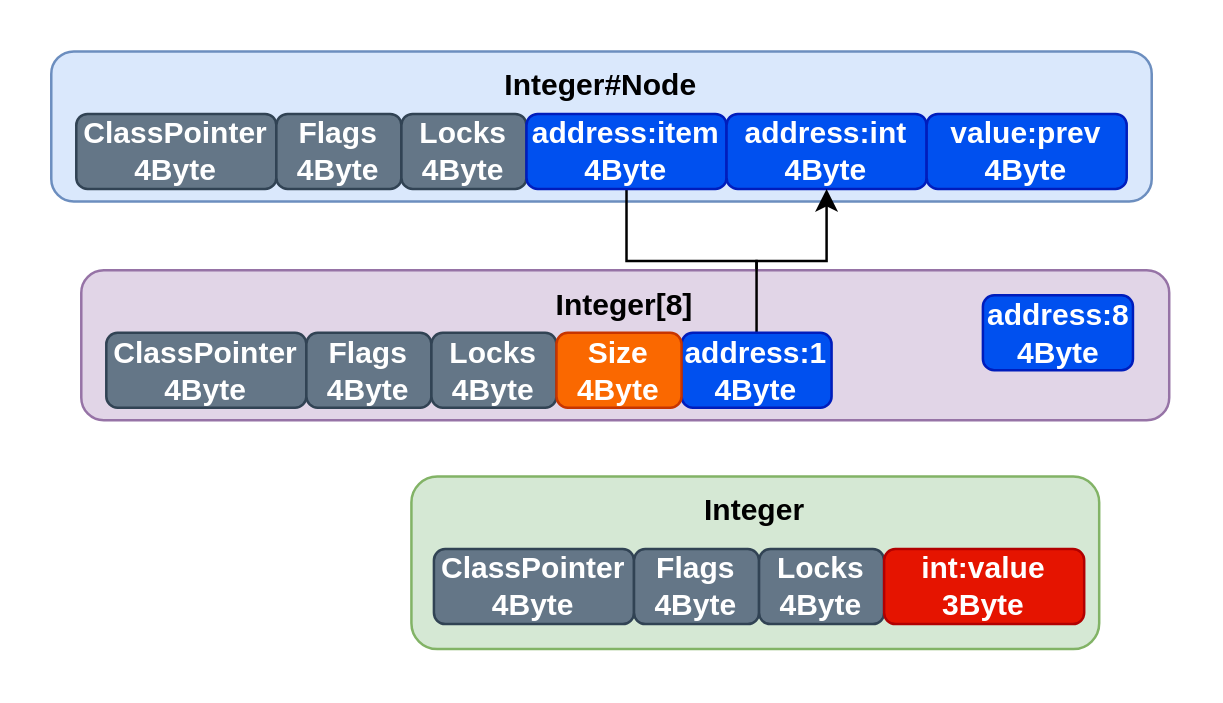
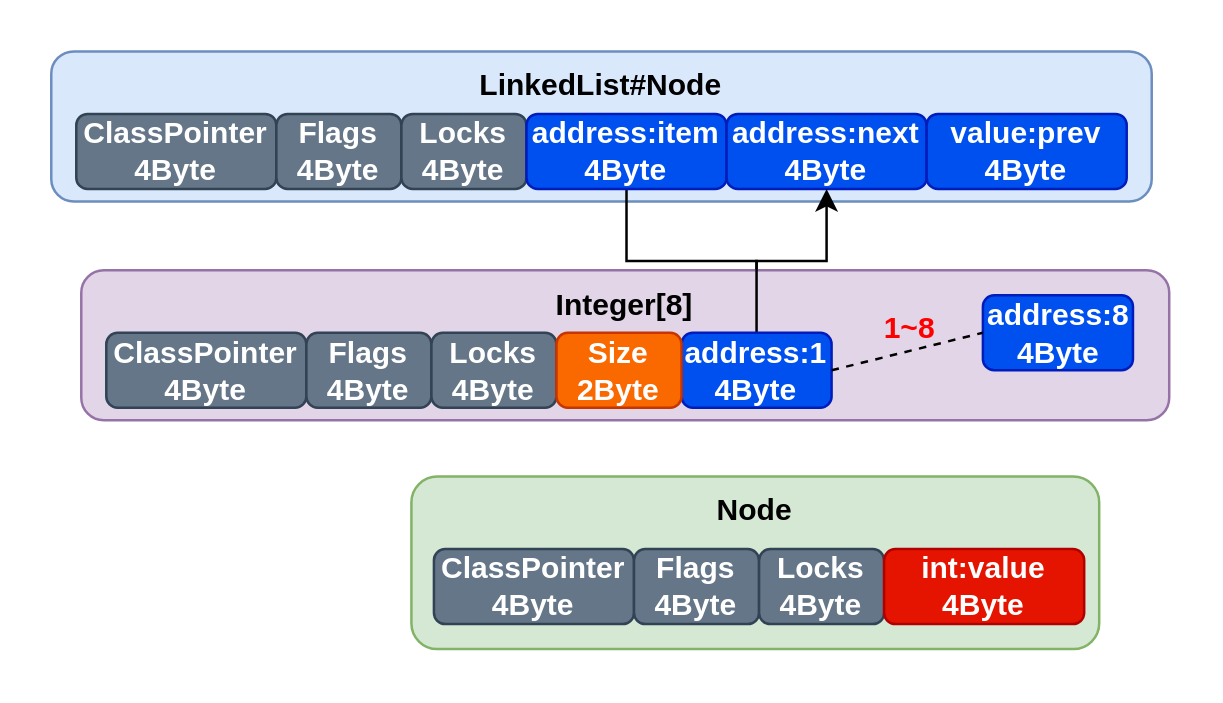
- <mxCell id="2" value="Integer#Node" style="rounded=1;whiteSpace=wrap;html=1;fontStyle=1;verticalAlign=top;fillColor=#dae8fc;strokeColor=#6c8ebf;" parent="1" vertex="1"><mxGeometry x="20" y="20" width="440" height="60" as="geometry" /></mxCell>
+ <mxCell id="2" value="LinkedList#Node" style="rounded=1;whiteSpace=wrap;html=1;fontStyle=1;verticalAlign=top;fillColor=#dae8fc;strokeColor=#6c8ebf;" parent="1" vertex="1"><mxGeometry x="20" y="20" width="440" height="60" as="geometry" /></mxCell>
- <mxCell id="8" value="address:int&lt;br&gt;4Byte&lt;br&gt;" style="rounded=1;whiteSpace=wrap;html=1;fontStyle=1;fillColor=#0050ef;strokeColor=#001DBC;fontColor=#ffffff;" parent="1" vertex="1"><mxGeometry x="290" y="45" width="80" height="30" as="geometry" /></mxCell>
+ <mxCell id="8" value="address:next&lt;br&gt;4Byte&lt;br&gt;" style="rounded=1;whiteSpace=wrap;html=1;fontStyle=1;fillColor=#0050ef;strokeColor=#001DBC;fontColor=#ffffff;" parent="1" vertex="1"><mxGeometry x="290" y="45" width="80" height="30" as="geometry" /></mxCell>
+ <mxCell id="23" value="" style="endArrow=none;dashed=1;html=1;entryX=0;entryY=0.5;entryDx=0;entryDy=0;exitX=1;exitY=0.5;exitDx=0;exitDy=0;" parent="1" source="15" target="17" edge="1"><mxGeometry width="50" height="50" relative="1" as="geometry"><mxPoint x="37" y="357.5" as="sourcePoint" /><mxPoint x="87" y="307.5" as="targetPoint" /></mxGeometry></mxCell>
+ <mxCell id="24" value="1~8" style="text;html=1;resizable=0;points=[];align=center;verticalAlign=middle;labelBackgroundColor=none;fontStyle=1;fontColor=#FF0000;" parent="23" vertex="1" connectable="0"><mxGeometry x="-0.082" y="1" relative="1" as="geometry"><mxPoint x="2.5" y="-9.5" as="offset" /></mxGeometry></mxCell>
- <mxCell id="16" value="Size&lt;br&gt;4Byte&lt;br&gt;" style="rounded=1;whiteSpace=wrap;html=1;fontStyle=1;fillColor=#fa6800;strokeColor=#C73500;fontColor=#ffffff;" parent="1" vertex="1"><mxGeometry x="222" y="132.5" width="50" height="30" as="geometry" /></mxCell>
+ <mxCell id="16" value="Size&lt;br&gt;2Byte&lt;br&gt;" style="rounded=1;whiteSpace=wrap;html=1;fontStyle=1;fillColor=#fa6800;strokeColor=#C73500;fontColor=#ffffff;" parent="1" vertex="1"><mxGeometry x="222" y="132.5" width="50" height="30" as="geometry" /></mxCell>
- <mxCell id="18" value="Integer" style="rounded=1;whiteSpace=wrap;html=1;fontStyle=1;verticalAlign=top;fillColor=#d5e8d4;strokeColor=#82b366;" parent="1" vertex="1"><mxGeometry x="164" y="190" width="275" height="69" as="geometry" /></mxCell>
+ <mxCell id="18" value="Node" style="rounded=1;whiteSpace=wrap;html=1;fontStyle=1;verticalAlign=top;fillColor=#d5e8d4;strokeColor=#82b366;" parent="1" vertex="1"><mxGeometry x="164" y="190" width="275" height="69" as="geometry" /></mxCell>
- <mxCell id="22" value="int:value&lt;br&gt;3Byte&lt;br&gt;" style="rounded=1;whiteSpace=wrap;html=1;fontStyle=1;fillColor=#e51400;strokeColor=#B20000;fontColor=#ffffff;" parent="1" vertex="1"><mxGeometry x="353" y="219" width="80" height="30" as="geometry" /></mxCell>
+ <mxCell id="22" value="int:value&lt;br&gt;4Byte&lt;br&gt;" style="rounded=1;whiteSpace=wrap;html=1;fontStyle=1;fillColor=#e51400;strokeColor=#B20000;fontColor=#ffffff;" parent="1" vertex="1"><mxGeometry x="353" y="219" width="80" height="30" as="geometry" /></mxCell>
